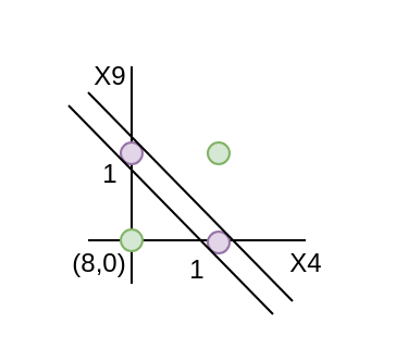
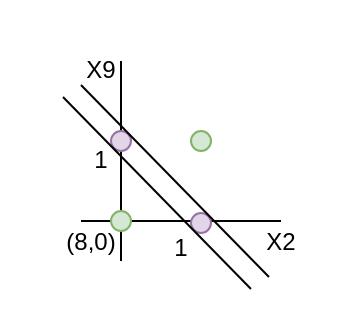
- <mxCell id="6" value="X4" style="text;html=1;align=center;verticalAlign=middle;resizable=0;points=[];autosize=1;strokeColor=none;fillColor=none;" vertex="1" parent="1"><mxGeometry x="120" y="106" width="40" height="30" as="geometry" /></mxCell>
+ <mxCell id="6" value="X2" style="text;html=1;align=center;verticalAlign=middle;resizable=0;points=[];autosize=1;strokeColor=none;fillColor=none;" vertex="1" parent="1"><mxGeometry x="120" y="106" width="40" height="30" as="geometry" /></mxCell>
